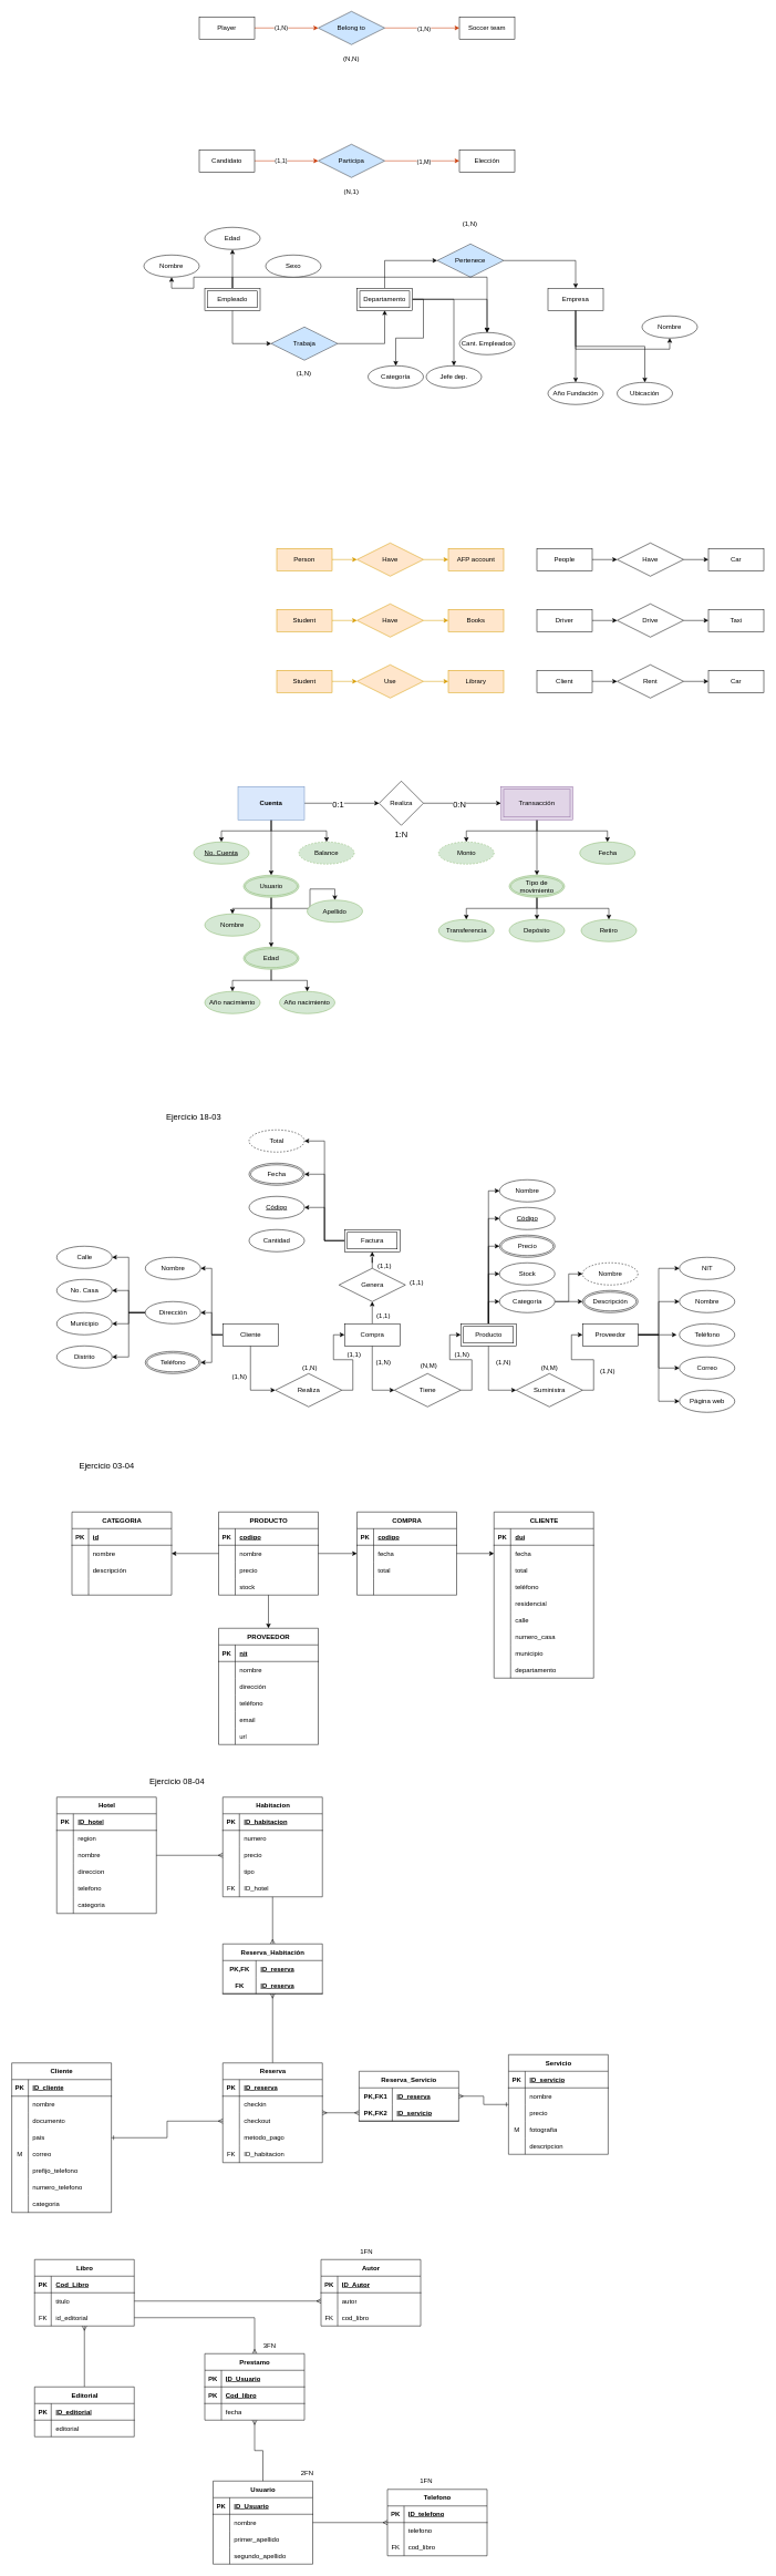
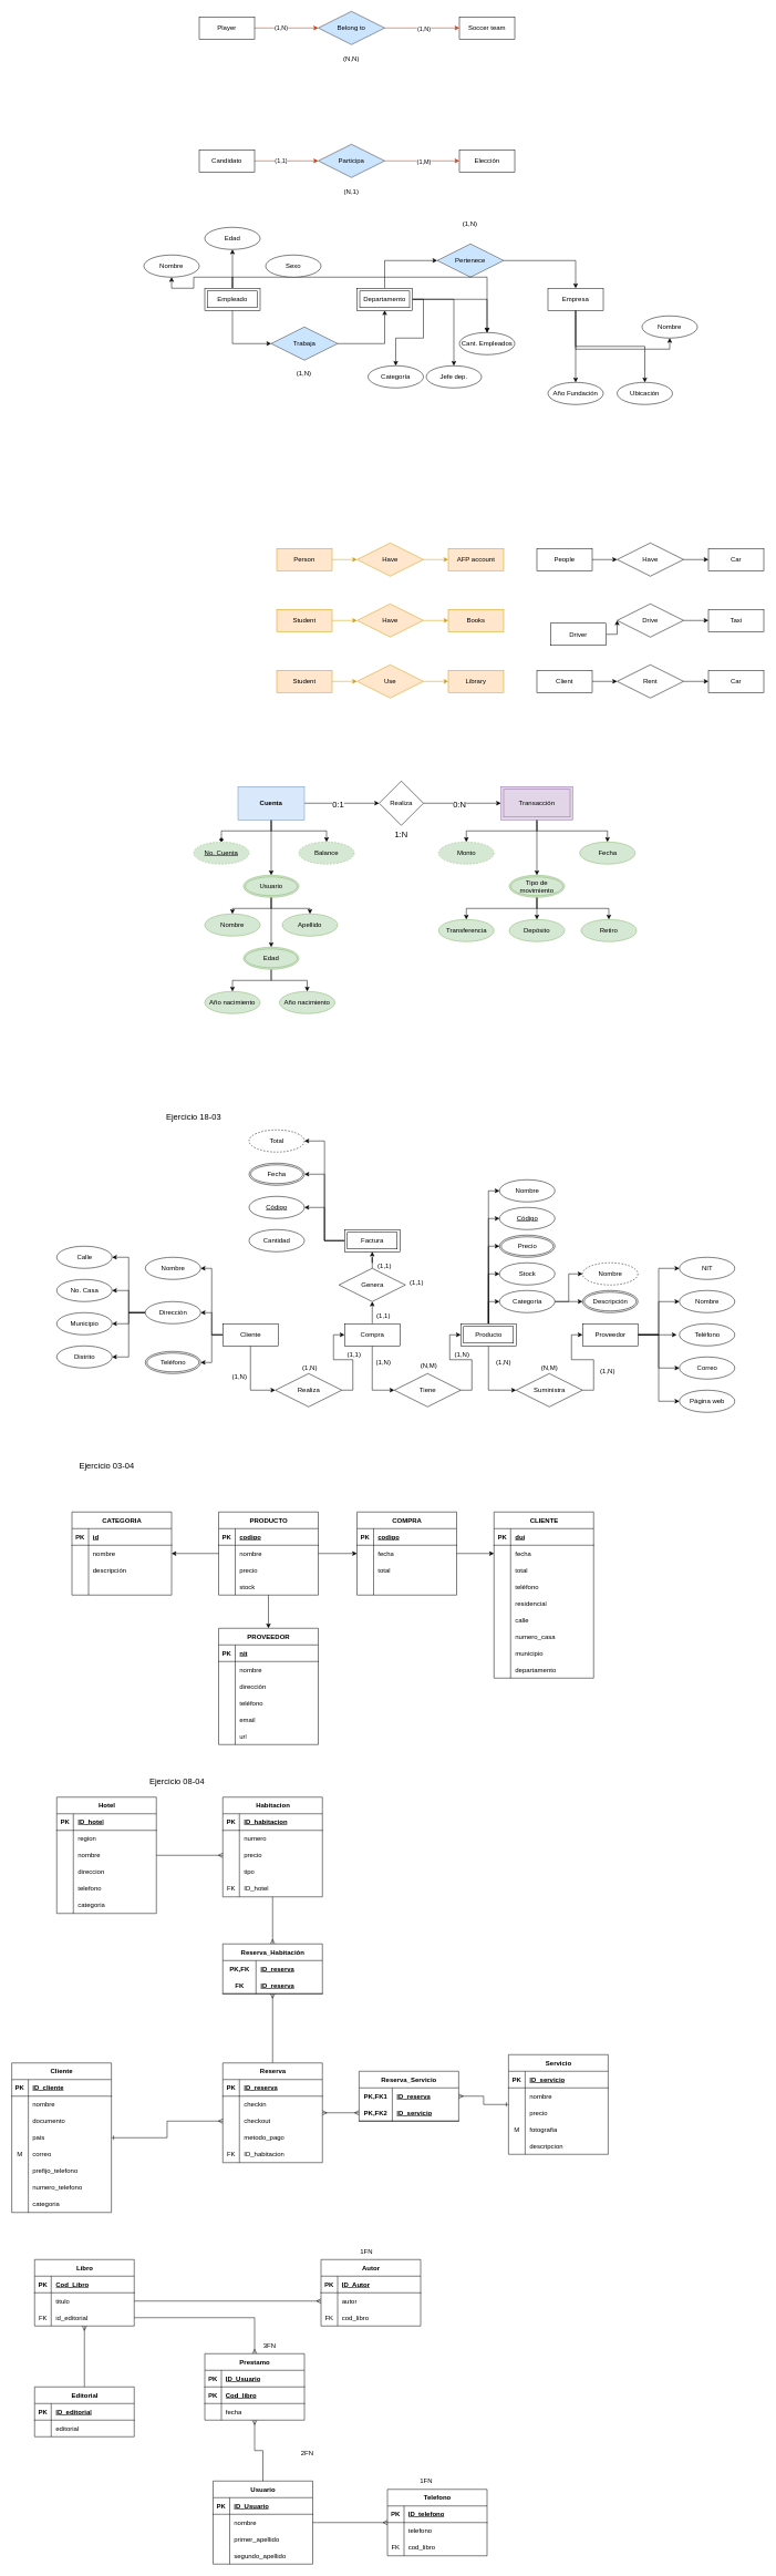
- <mxCell id="15" value="Driver" style="whiteSpace=wrap;html=1;align=center;" parent="1" vertex="1"><mxGeometry x="969" y="1100" width="100" height="40" as="geometry" /></mxCell>
+ <mxCell id="15" value="Driver" style="whiteSpace=wrap;html=1;align=center;" parent="1" vertex="1"><mxGeometry x="994" y="1125" width="100" height="40" as="geometry" /></mxCell>
- <mxCell id="79" style="edgeStyle=orthogonalEdgeStyle;rounded=0;orthogonalLoop=1;jettySize=auto;html=1;exitX=0.5;exitY=1;exitDx=0;exitDy=0;entryX=0.5;entryY=0;entryDx=0;entryDy=0;" parent="1" source="82" target="90" edge="1"><mxGeometry relative="1" as="geometry" /></mxCell>
+ <mxCell id="79" style="edgeStyle=orthogonalEdgeStyle;rounded=0;orthogonalLoop=1;jettySize=auto;html=1;exitX=0.5;exitY=1;exitDx=0;exitDy=0;entryX=0.5;entryY=0;entryDx=0;entryDy=0;endArrow=diamond;" parent="1" source="82" target="90" edge="1"><mxGeometry relative="1" as="geometry" /></mxCell>
- <mxCell id="90" value="No. Cuenta" style="ellipse;whiteSpace=wrap;html=1;align=center;fontStyle=4;fillColor=#d5e8d4;strokeColor=#82b366;" parent="1" vertex="1"><mxGeometry x="349" y="1520" width="100" height="40" as="geometry" /></mxCell>
+ <mxCell id="90" value="No. Cuenta" style="ellipse;whiteSpace=wrap;html=1;align=center;fontStyle=4;fillColor=#d5e8d4;strokeColor=#82b366;dashed=1;" parent="1" vertex="1"><mxGeometry x="349" y="1520" width="100" height="40" as="geometry" /></mxCell>
- <mxCell id="105" value="Apellido" style="ellipse;whiteSpace=wrap;html=1;align=center;fillColor=#d5e8d4;strokeColor=#82b366;" parent="1" vertex="1"><mxGeometry x="554" y="1625" width="100" height="40" as="geometry" /></mxCell>
+ <mxCell id="105" value="Apellido" style="ellipse;whiteSpace=wrap;html=1;align=center;fillColor=#d5e8d4;strokeColor=#82b366;" parent="1" vertex="1"><mxGeometry x="509" y="1650" width="100" height="40" as="geometry" /></mxCell>
- <mxCell id="460" value="2FN" style="text;strokeColor=none;fillColor=none;align=left;verticalAlign=middle;spacingLeft=4;spacingRight=4;overflow=hidden;points=[[0,0.5],[1,0.5]];portConstraint=eastwest;rotatable=0;whiteSpace=wrap;html=1;" vertex="1" parent="1"><mxGeometry x="536.5" y="4450" width="80" height="30" as="geometry" /></mxCell>
+ <mxCell id="460" value="2FN" style="text;strokeColor=none;fillColor=none;align=left;verticalAlign=middle;spacingLeft=4;spacingRight=4;overflow=hidden;points=[[0,0.5],[1,0.5]];portConstraint=eastwest;rotatable=0;whiteSpace=wrap;html=1;" vertex="1" parent="1"><mxGeometry x="536.5" y="4415" width="80" height="30" as="geometry" /></mxCell>
